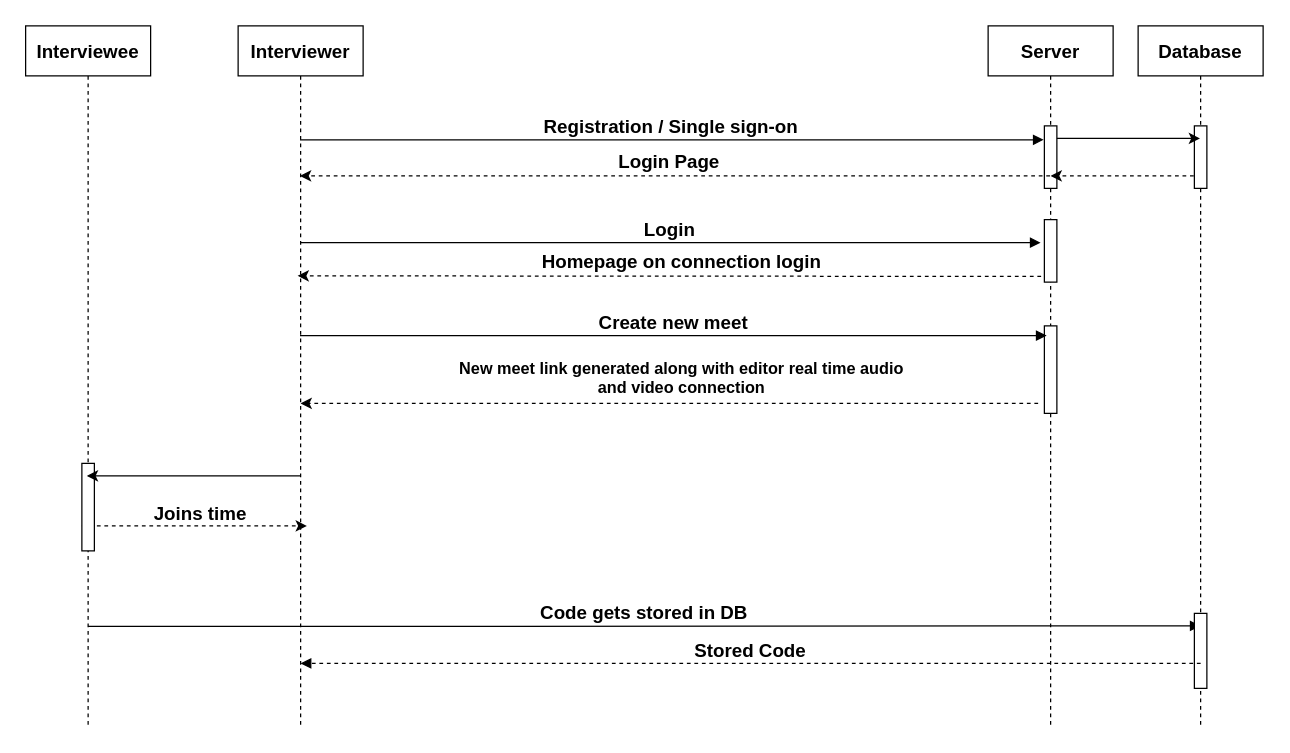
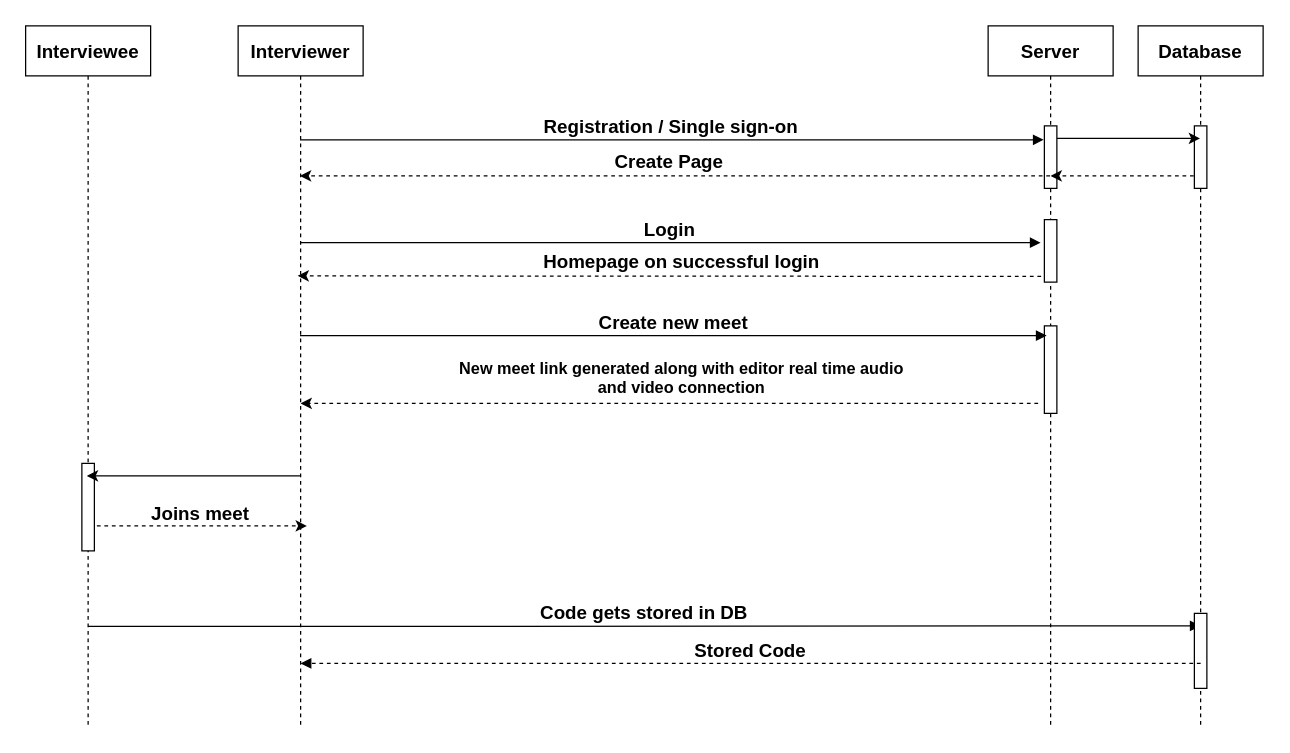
- <mxCell id="11" value="&lt;font size=&quot;1&quot;&gt;&lt;b style=&quot;font-size: 15px&quot;&gt;Login Page&lt;/b&gt;&lt;/font&gt;" style="text;html=1;strokeColor=none;fillColor=none;align=center;verticalAlign=bottom;whiteSpace=wrap;rounded=0;" parent="1" vertex="1"><mxGeometry x="465" y="130" width="140" height="10" as="geometry" /></mxCell>
+ <mxCell id="11" value="&lt;font size=&quot;1&quot;&gt;&lt;b style=&quot;font-size: 15px&quot;&gt;Create Page&lt;/b&gt;&lt;/font&gt;" style="text;html=1;strokeColor=none;fillColor=none;align=center;verticalAlign=bottom;whiteSpace=wrap;rounded=0;" parent="1" vertex="1"><mxGeometry x="465" y="130" width="140" height="10" as="geometry" /></mxCell>
- <mxCell id="14" value="&lt;font size=&quot;1&quot;&gt;&lt;b style=&quot;font-size: 15px&quot;&gt;Homepage on connection login&lt;/b&gt;&lt;/font&gt;" style="text;html=1;strokeColor=none;fillColor=none;align=center;verticalAlign=bottom;whiteSpace=wrap;rounded=0;" parent="1" vertex="1"><mxGeometry x="411" y="210" width="267.5" height="10" as="geometry" /></mxCell>
+ <mxCell id="14" value="&lt;font size=&quot;1&quot;&gt;&lt;b style=&quot;font-size: 15px&quot;&gt;Homepage on successful login&lt;/b&gt;&lt;/font&gt;" style="text;html=1;strokeColor=none;fillColor=none;align=center;verticalAlign=bottom;whiteSpace=wrap;rounded=0;" parent="1" vertex="1"><mxGeometry x="411" y="210" width="267.5" height="10" as="geometry" /></mxCell>
- <mxCell id="20" value="&lt;b&gt;&lt;font style=&quot;font-size: 15px&quot;&gt;Joins time&lt;/font&gt;&lt;/b&gt;" style="text;html=1;strokeColor=none;fillColor=none;align=center;verticalAlign=middle;whiteSpace=wrap;rounded=0;" parent="1" vertex="1"><mxGeometry x="110" y="400" width="100" height="20" as="geometry" /></mxCell>
+ <mxCell id="20" value="&lt;b&gt;&lt;font style=&quot;font-size: 15px&quot;&gt;Joins meet&lt;/font&gt;&lt;/b&gt;" style="text;html=1;strokeColor=none;fillColor=none;align=center;verticalAlign=middle;whiteSpace=wrap;rounded=0;" parent="1" vertex="1"><mxGeometry x="110" y="400" width="100" height="20" as="geometry" /></mxCell>
